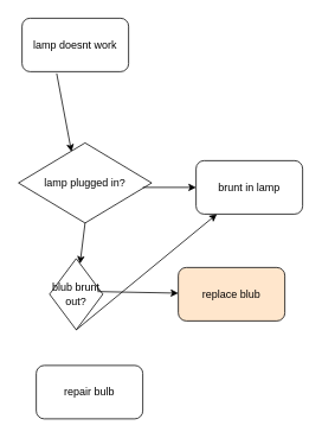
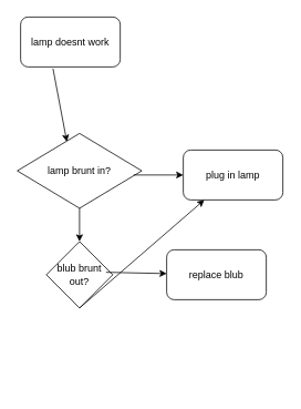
- <mxCell id="4" value="lamp plugged in?" style="rhombus;whiteSpace=wrap;html=1;" vertex="1" parent="1"><mxGeometry x="20" y="160" width="150" height="90" as="geometry" /></mxCell>
+ <mxCell id="4" value="lamp brunt in?" style="rhombus;whiteSpace=wrap;html=1;" vertex="1" parent="1"><mxGeometry x="20" y="160" width="150" height="90" as="geometry" /></mxCell>
- <mxCell id="6" value="brunt in lamp" style="rounded=1;whiteSpace=wrap;html=1;" vertex="1" parent="1"><mxGeometry x="220" y="180" width="120" height="60" as="geometry" /></mxCell>
+ <mxCell id="6" value="plug in lamp" style="rounded=1;whiteSpace=wrap;html=1;" vertex="1" parent="1"><mxGeometry x="220" y="180" width="120" height="60" as="geometry" /></mxCell>
- <mxCell id="8" value="blub brunt out?" style="rhombus;whiteSpace=wrap;html=1;" vertex="1" parent="1"><mxGeometry x="55" y="290" width="60" height="80" as="geometry" /></mxCell>
+ <mxCell id="8" value="blub brunt out?" style="rhombus;whiteSpace=wrap;html=1;" vertex="1" parent="1"><mxGeometry x="55" y="290" width="80" height="80" as="geometry" /></mxCell>
- <mxCell id="10" value="replace blub" style="rounded=1;whiteSpace=wrap;html=1;fillColor=#ffe6cc;" vertex="1" parent="1"><mxGeometry x="200" y="300" width="120" height="60" as="geometry" /></mxCell>
+ <mxCell id="10" value="replace blub" style="rounded=1;whiteSpace=wrap;html=1;" vertex="1" parent="1"><mxGeometry x="200" y="300" width="120" height="60" as="geometry" /></mxCell>
- <mxCell id="12" value="repair bulb" style="rounded=1;whiteSpace=wrap;html=1;" vertex="1" parent="1"><mxGeometry x="40" y="410" width="120" height="60" as="geometry" /></mxCell>
